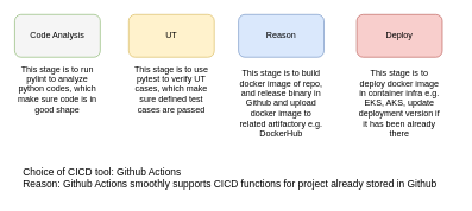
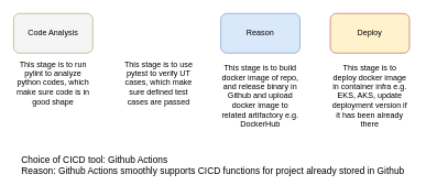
- <mxCell id="4" value="UT" style="rounded=1;whiteSpace=wrap;html=1;fillColor=#fff2cc;strokeColor=#d6b656;" parent="1" vertex="1"><mxGeometry x="180" y="20" width="120" height="60" as="geometry" /></mxCell>
- <mxCell id="8" value="Deploy" style="rounded=1;whiteSpace=wrap;html=1;fillColor=#f8cecc;strokeColor=#b85450;" parent="1" vertex="1"><mxGeometry x="500" y="20" width="120" height="60" as="geometry" /></mxCell>
+ <mxCell id="8" value="Deploy" style="rounded=1;whiteSpace=wrap;html=1;fillColor=#fff2cc;strokeColor=#b85450;" parent="1" vertex="1"><mxGeometry x="500" y="20" width="120" height="60" as="geometry" /></mxCell>
